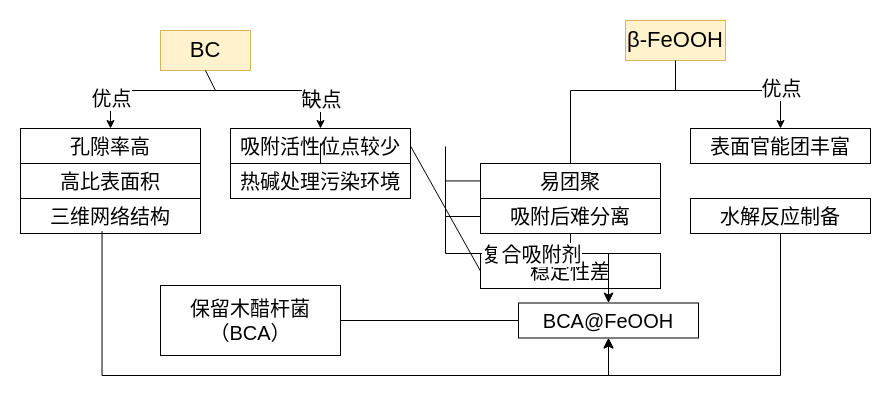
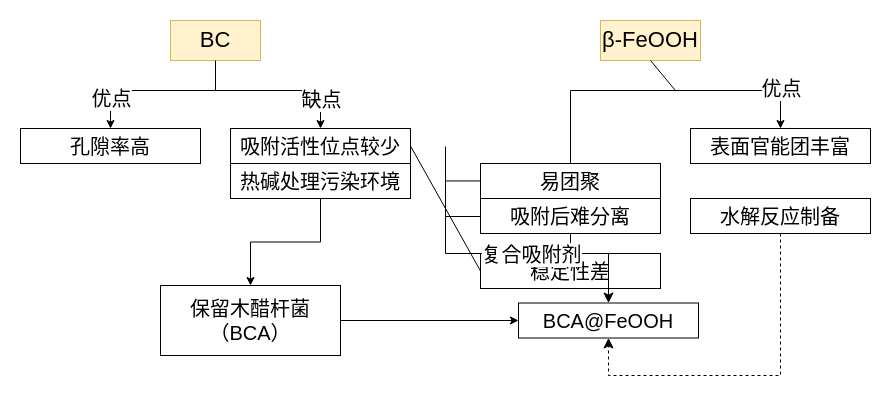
- <mxCell id="12" value="&lt;font style=&quot;font-size: 22px;&quot;&gt;β-FeOOH&lt;/font&gt;" style="rounded=0;whiteSpace=wrap;html=1;fillColor=#fff2cc;strokeColor=#d6b656;" vertex="1" parent="1"><mxGeometry x="625" y="20" width="100" height="40" as="geometry" /></mxCell>
+ <mxCell id="12" value="&lt;font style=&quot;font-size: 22px;&quot;&gt;β-FeOOH&lt;/font&gt;" style="rounded=0;whiteSpace=wrap;html=1;fillColor=#fff2cc;strokeColor=#d6b656;" vertex="1" parent="1"><mxGeometry x="600" y="20" width="100" height="40" as="geometry" /></mxCell>
- <mxCell id="2" value="&lt;font style=&quot;font-size: 22px;&quot;&gt;BC&lt;/font&gt;" style="rounded=0;whiteSpace=wrap;html=1;fillColor=#fff2cc;strokeColor=#d6b656;" vertex="1" parent="1"><mxGeometry x="160" y="30" width="90" height="40" as="geometry" /></mxCell>
+ <mxCell id="2" value="&lt;font style=&quot;font-size: 22px;&quot;&gt;BC&lt;/font&gt;" style="rounded=0;whiteSpace=wrap;html=1;fillColor=#fff2cc;strokeColor=#d6b656;" vertex="1" parent="1"><mxGeometry x="170" y="20" width="90" height="40" as="geometry" /></mxCell>
- <mxCell id="9" value="" style="edgeStyle=orthogonalEdgeStyle;rounded=0;orthogonalLoop=1;jettySize=auto;html=1;" edge="1" parent="1" source="10" target="4"><mxGeometry relative="1" as="geometry" /></mxCell>
+ <mxCell id="9" value="" style="edgeStyle=orthogonalEdgeStyle;rounded=0;orthogonalLoop=1;jettySize=auto;html=1;" edge="1" parent="1" source="10" target="27"><mxGeometry relative="1" as="geometry" /></mxCell>
- <mxCell id="11" value="&lt;font style=&quot;font-size: 20px;&quot;&gt;高比表面积&lt;/font&gt;" style="rounded=0;whiteSpace=wrap;html=1;align=center;verticalAlign=middle;" vertex="1" parent="1"><mxGeometry x="20" y="163" width="180" height="35" as="geometry" /></mxCell>
- <mxCell id="22" value="&lt;font style=&quot;font-size: 20px;&quot;&gt;三维网络结构&lt;/font&gt;" style="rounded=0;whiteSpace=wrap;html=1;align=center;verticalAlign=middle;" vertex="1" parent="1"><mxGeometry x="20" y="198" width="180" height="35" as="geometry" /></mxCell>
- <mxCell id="26" value="" style="edgeStyle=orthogonalEdgeStyle;rounded=0;orthogonalLoop=1;jettySize=auto;html=1;endArrow=none;" edge="1" parent="1" source="27" target="30"><mxGeometry relative="1" as="geometry" /></mxCell>
+ <mxCell id="26" value="" style="edgeStyle=orthogonalEdgeStyle;rounded=0;orthogonalLoop=1;jettySize=auto;html=1;" edge="1" parent="1" source="27" target="30"><mxGeometry relative="1" as="geometry" /></mxCell>
- <mxCell id="31" value="" style="edgeStyle=elbowEdgeStyle;elbow=vertical;endArrow=classic;html=1;curved=0;rounded=0;endSize=8;startSize=8;exitX=0.453;exitY=0.931;exitDx=0;exitDy=0;exitPerimeter=0;entryX=0.5;entryY=1;entryDx=0;entryDy=0;" edge="1" parent="1" source="22" target="30"><mxGeometry width="50" height="50" relative="1" as="geometry"><mxPoint x="80" y="405" as="sourcePoint" /><mxPoint x="130" y="355" as="targetPoint" /><Array as="points"><mxPoint x="102" y="375" /></Array></mxGeometry></mxCell>
- <mxCell id="32" value="" style="edgeStyle=elbowEdgeStyle;elbow=vertical;endArrow=classic;html=1;curved=0;rounded=0;endSize=8;startSize=8;exitX=0.5;exitY=1;exitDx=0;exitDy=0;entryX=0.5;entryY=1;entryDx=0;entryDy=0;" edge="1" parent="1" source="21" target="30"><mxGeometry width="50" height="50" relative="1" as="geometry"><mxPoint x="540" y="321" as="sourcePoint" /><mxPoint x="590" y="271" as="targetPoint" /><Array as="points"><mxPoint x="750" y="375" /></Array></mxGeometry></mxCell>
+ <mxCell id="32" value="" style="edgeStyle=elbowEdgeStyle;elbow=vertical;endArrow=classic;html=1;curved=0;rounded=0;endSize=8;startSize=8;exitX=0.5;exitY=1;exitDx=0;exitDy=0;entryX=0.5;entryY=1;entryDx=0;entryDy=0;dashed=1;" edge="1" parent="1" source="21" target="30"><mxGeometry width="50" height="50" relative="1" as="geometry"><mxPoint x="540" y="321" as="sourcePoint" /><mxPoint x="590" y="271" as="targetPoint" /><Array as="points"><mxPoint x="750" y="375" /></Array></mxGeometry></mxCell>
